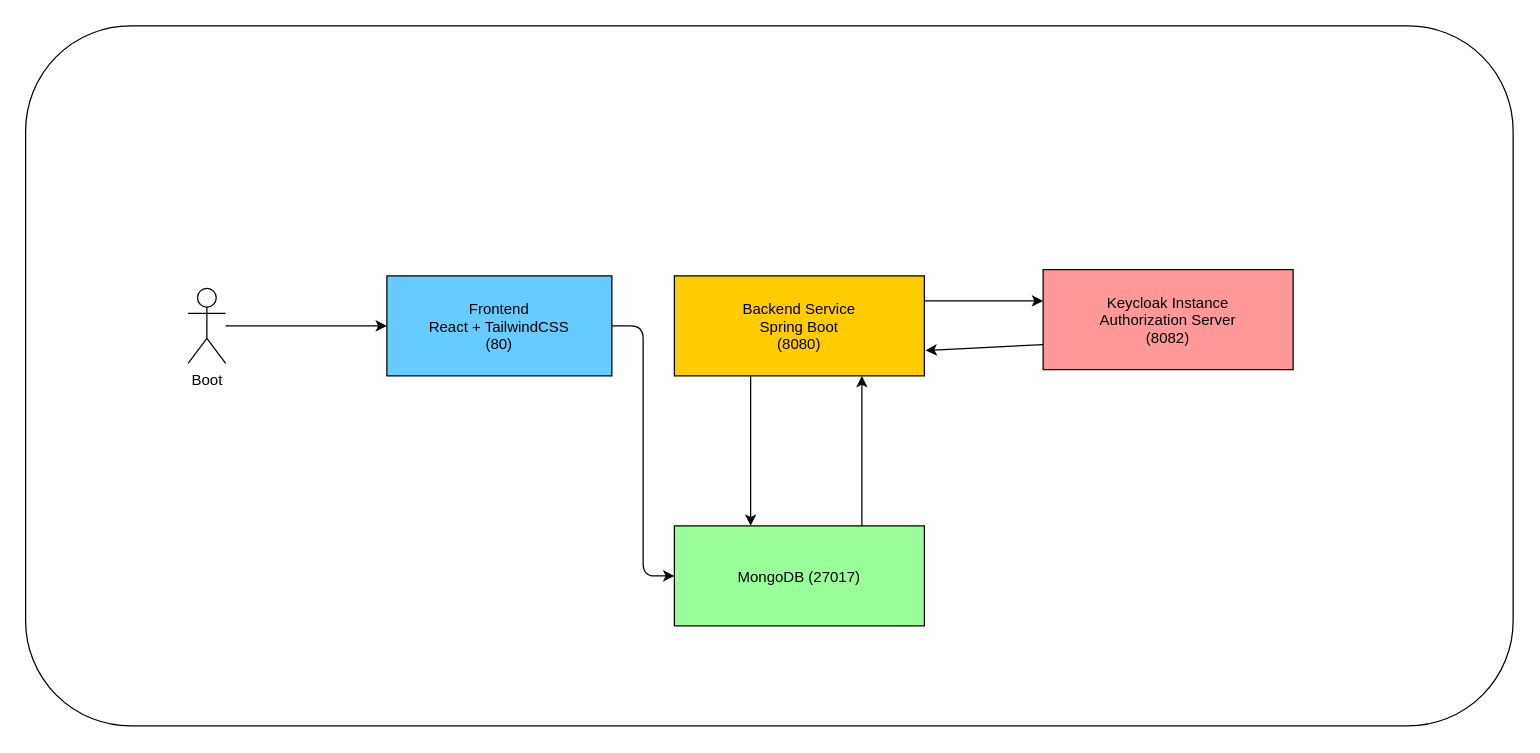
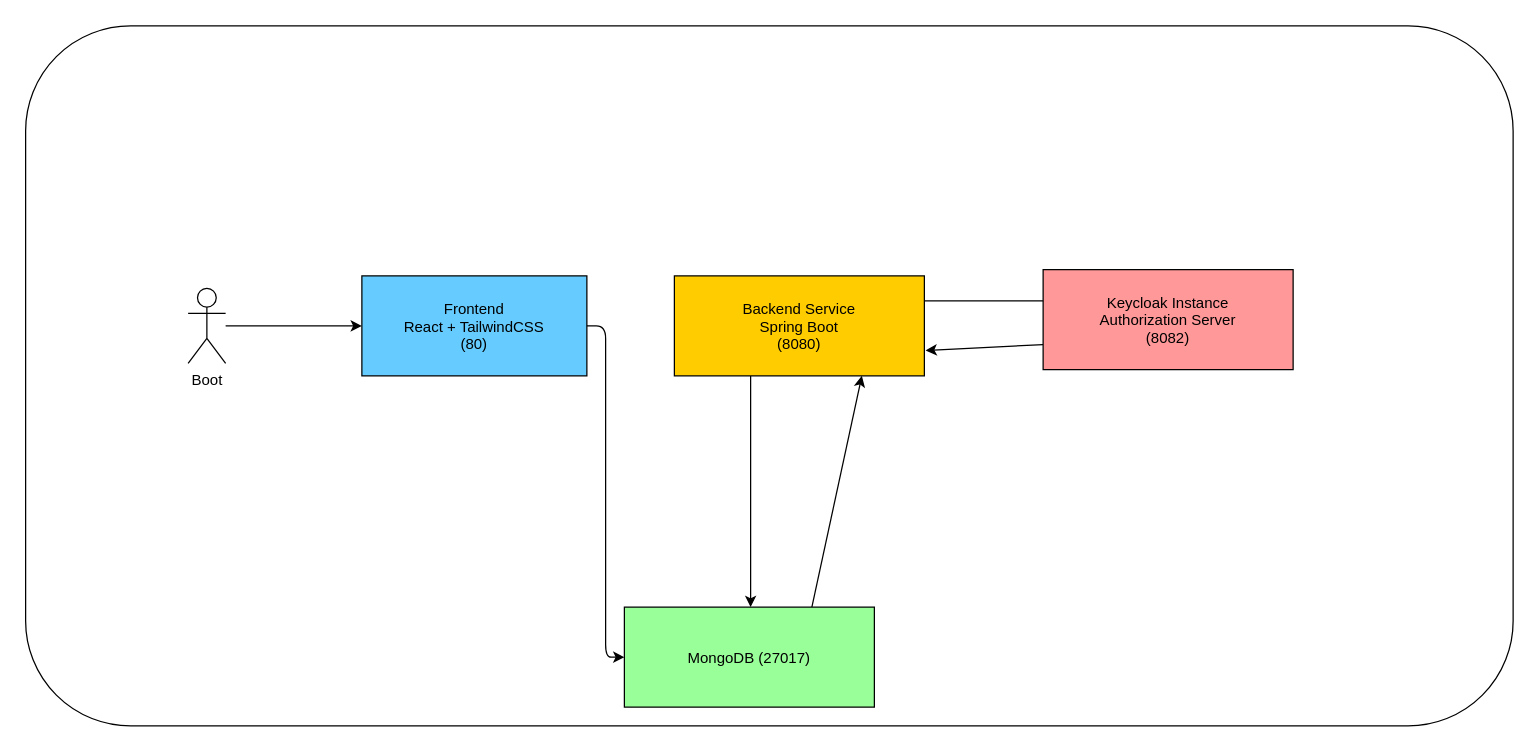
- <mxCell id="11" style="edgeStyle=elbowEdgeStyle;strokeColor=#000000;" parent="1" source="3" target="8" edge="1"><mxGeometry relative="1" as="geometry"><Array as="points"><mxPoint x="780" y="240" /></Array></mxGeometry></mxCell>
+ <mxCell id="11" style="edgeStyle=elbowEdgeStyle;strokeColor=#000000;endArrow=none;" parent="1" source="3" target="8" edge="1"><mxGeometry relative="1" as="geometry"><Array as="points"><mxPoint x="780" y="240" /></Array></mxGeometry></mxCell>
- <mxCell id="4" value="Frontend &#10;React + TailwindCSS&#10;(80)" style="shape=rectangle;fillColor=#66CCFF;strokeColor=#000000;" parent="1" vertex="1"><mxGeometry x="309" y="220" width="180" height="80" as="geometry" /></mxCell>
+ <mxCell id="4" value="Frontend &#10;React + TailwindCSS&#10;(80)" style="shape=rectangle;fillColor=#66CCFF;strokeColor=#000000;" parent="1" vertex="1"><mxGeometry x="289" y="220" width="180" height="80" as="geometry" /></mxCell>
- <mxCell id="6" value="MongoDB (27017)" style="shape=rectangle;fillColor=#99FF99;strokeColor=#000000;" parent="1" vertex="1"><mxGeometry x="539" y="420" width="200" height="80" as="geometry" /></mxCell>
+ <mxCell id="6" value="MongoDB (27017)" style="shape=rectangle;fillColor=#99FF99;strokeColor=#000000;" parent="1" vertex="1"><mxGeometry x="499" y="485" width="200" height="80" as="geometry" /></mxCell>
